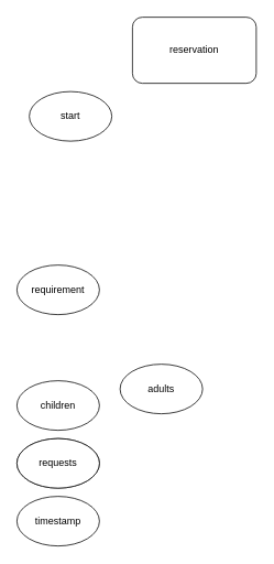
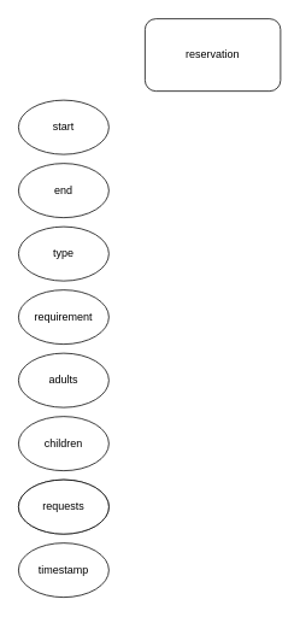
- <mxCell id="3" value="start" style="ellipse;whiteSpace=wrap;html=1;" vertex="1" parent="1"><mxGeometry x="35" y="110" width="100" height="60" as="geometry" /></mxCell>
+ <mxCell id="3" value="start" style="ellipse;whiteSpace=wrap;html=1;" vertex="1" parent="1"><mxGeometry x="20" y="110" width="100" height="60" as="geometry" /></mxCell>
+ <mxCell id="4" value="end" style="ellipse;whiteSpace=wrap;html=1;" vertex="1" parent="1"><mxGeometry x="20" y="180" width="100" height="60" as="geometry" /></mxCell>
+ <mxCell id="5" value="type" style="ellipse;whiteSpace=wrap;html=1;" vertex="1" parent="1"><mxGeometry x="20" y="250" width="100" height="60" as="geometry" /></mxCell>
- <mxCell id="7" value="adults" style="ellipse;whiteSpace=wrap;html=1;" vertex="1" parent="1"><mxGeometry x="145" y="440" width="100" height="60" as="geometry" /></mxCell>
+ <mxCell id="7" value="adults" style="ellipse;whiteSpace=wrap;html=1;" vertex="1" parent="1"><mxGeometry x="20" y="390" width="100" height="60" as="geometry" /></mxCell>
